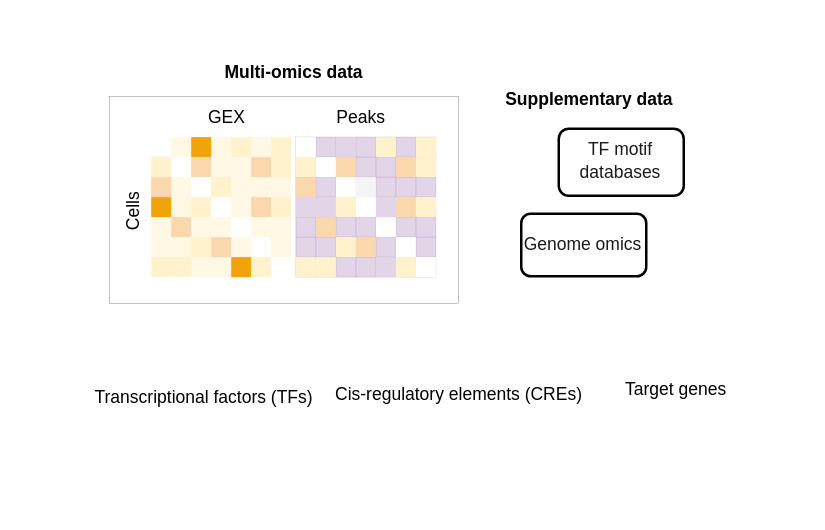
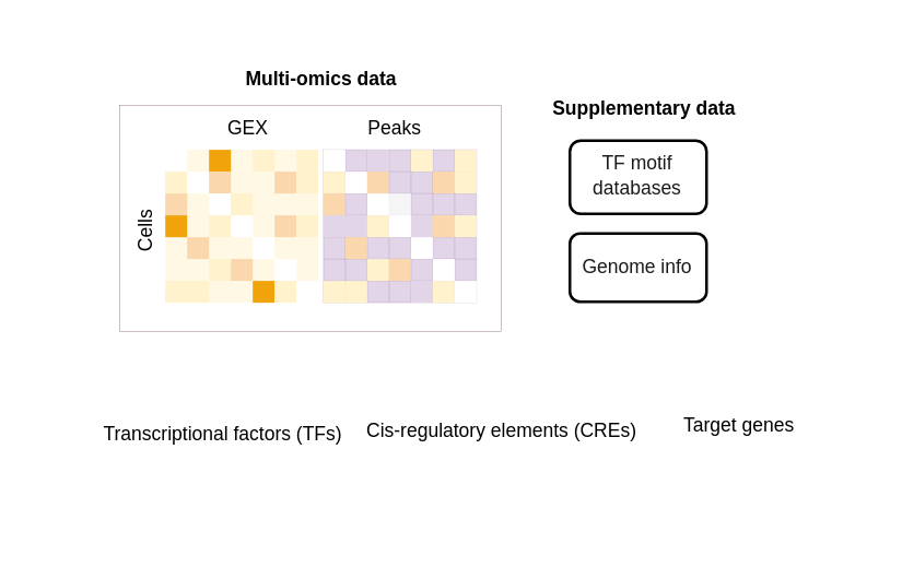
- <mxCell id="120" value="&lt;font style=&quot;font-size: 7px;&quot;&gt;TF motif databases&lt;/font&gt;" style="rounded=1;whiteSpace=wrap;html=1;sketch=0;fontFamily=Helvetica;fontSize=6;fontColor=#1A1A1A;strokeColor=#000000;strokeWidth=1;fillColor=none;" vertex="1" parent="1"><mxGeometry x="223" y="51" width="50" height="26.82" as="geometry" /></mxCell>
+ <mxCell id="120" value="&lt;font style=&quot;font-size: 7px;&quot;&gt;TF motif databases&lt;/font&gt;" style="rounded=1;whiteSpace=wrap;html=1;sketch=0;fontFamily=Helvetica;fontSize=6;fontColor=#1A1A1A;strokeColor=#000000;strokeWidth=1;fillColor=none;" vertex="1" parent="1"><mxGeometry x="208" y="51" width="50" height="26.82" as="geometry" /></mxCell>
- <mxCell id="121" value="&lt;font style=&quot;font-size: 7px;&quot;&gt;Genome omics&lt;/font&gt;" style="rounded=1;whiteSpace=wrap;html=1;sketch=0;fontFamily=Helvetica;fontSize=6;fontColor=#1A1A1A;strokeColor=#000000;strokeWidth=1;fillColor=none;" vertex="1" parent="1"><mxGeometry x="208" y="85" width="50" height="25" as="geometry" /></mxCell>
+ <mxCell id="121" value="&lt;font style=&quot;font-size: 7px;&quot;&gt;Genome info&lt;/font&gt;" style="rounded=1;whiteSpace=wrap;html=1;sketch=0;fontFamily=Helvetica;fontSize=6;fontColor=#1A1A1A;strokeColor=#000000;strokeWidth=1;fillColor=none;" vertex="1" parent="1"><mxGeometry x="208" y="85" width="50" height="25" as="geometry" /></mxCell>
